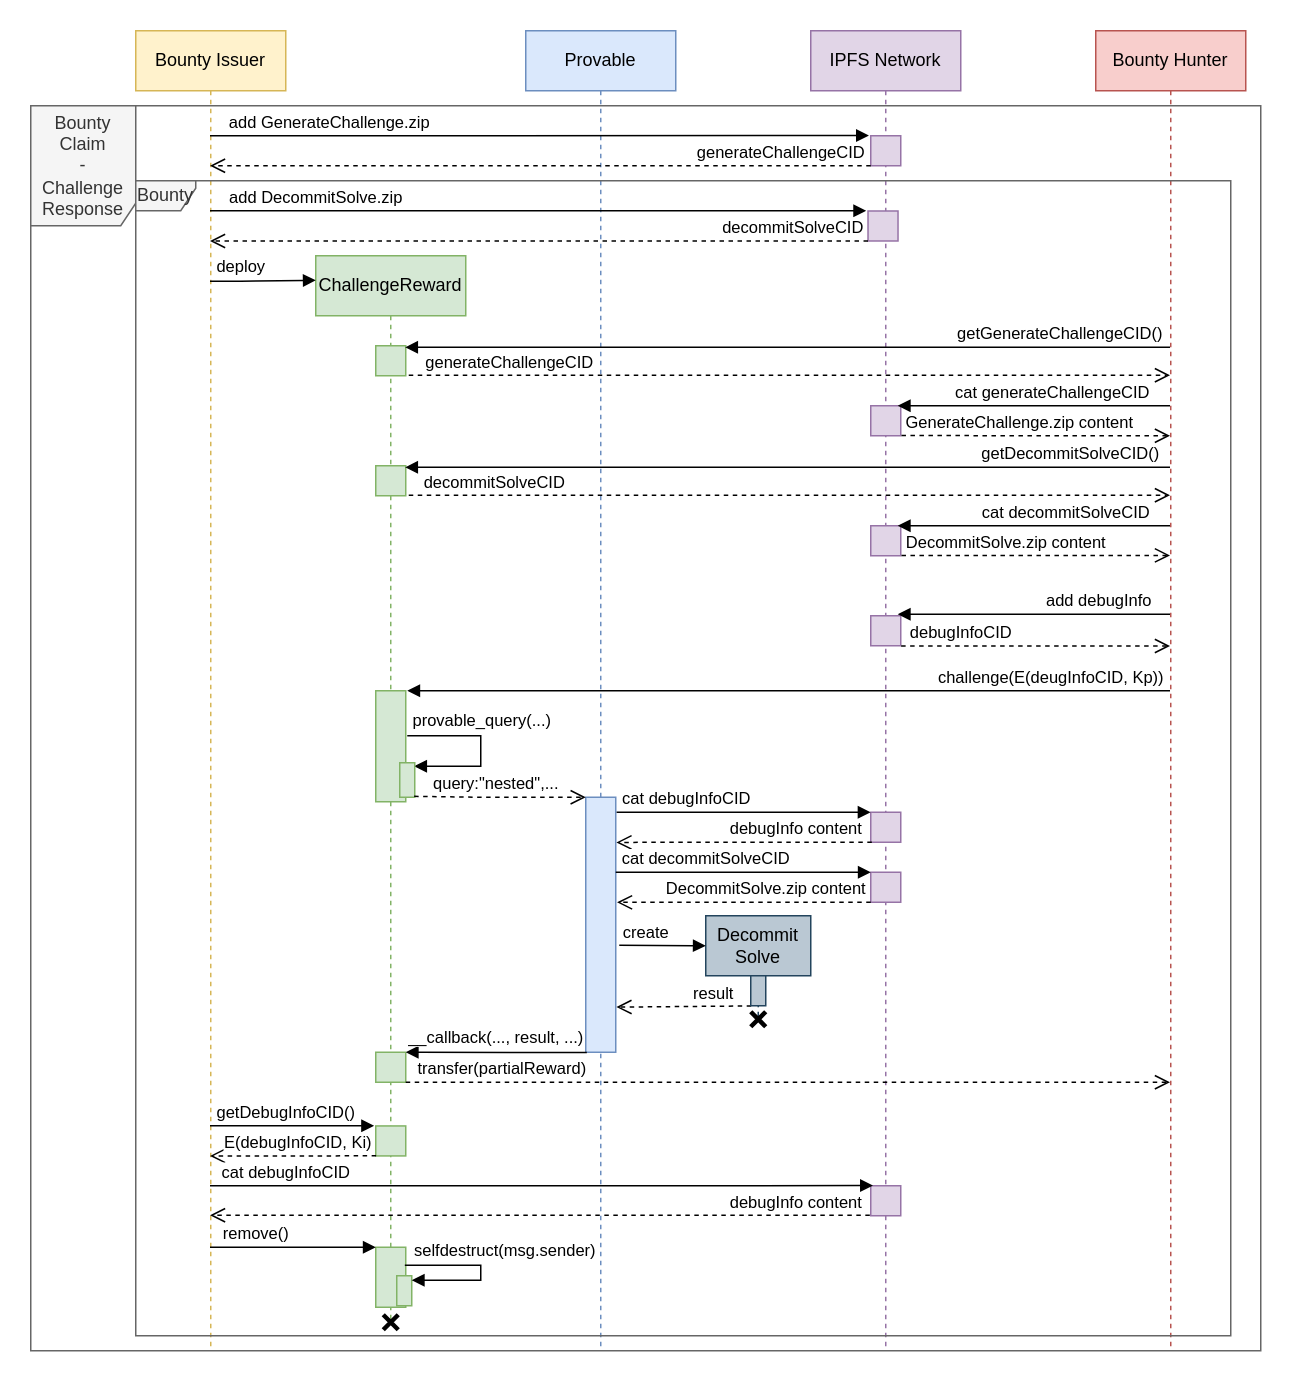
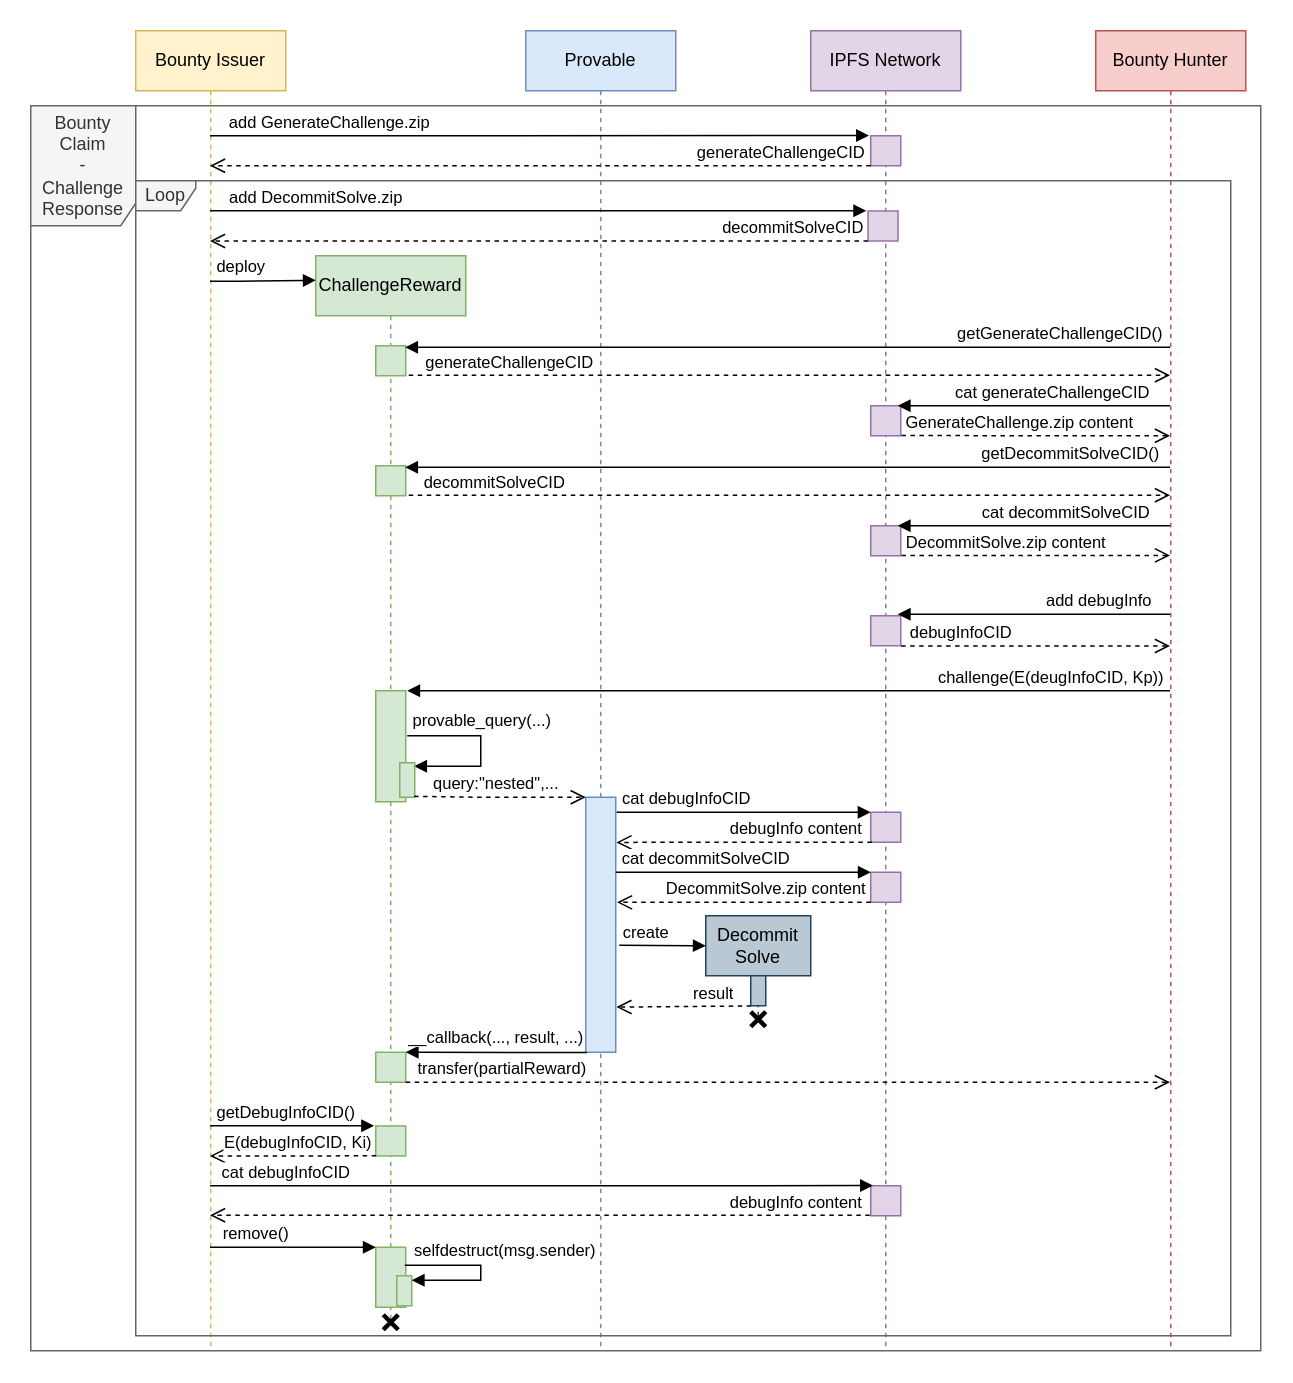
- <mxCell id="61" value="Bounty" style="shape=umlFrame;whiteSpace=wrap;html=1;width=40;height=20;fillColor=#f5f5f5;strokeColor=#666666;fontColor=#333333;" parent="1" vertex="1"><mxGeometry x="90" y="120" width="730" height="770" as="geometry" /></mxCell>
+ <mxCell id="61" value="Loop" style="shape=umlFrame;whiteSpace=wrap;html=1;width=40;height=20;fillColor=#f5f5f5;strokeColor=#666666;fontColor=#333333;" parent="1" vertex="1"><mxGeometry x="90" y="120" width="730" height="770" as="geometry" /></mxCell>
